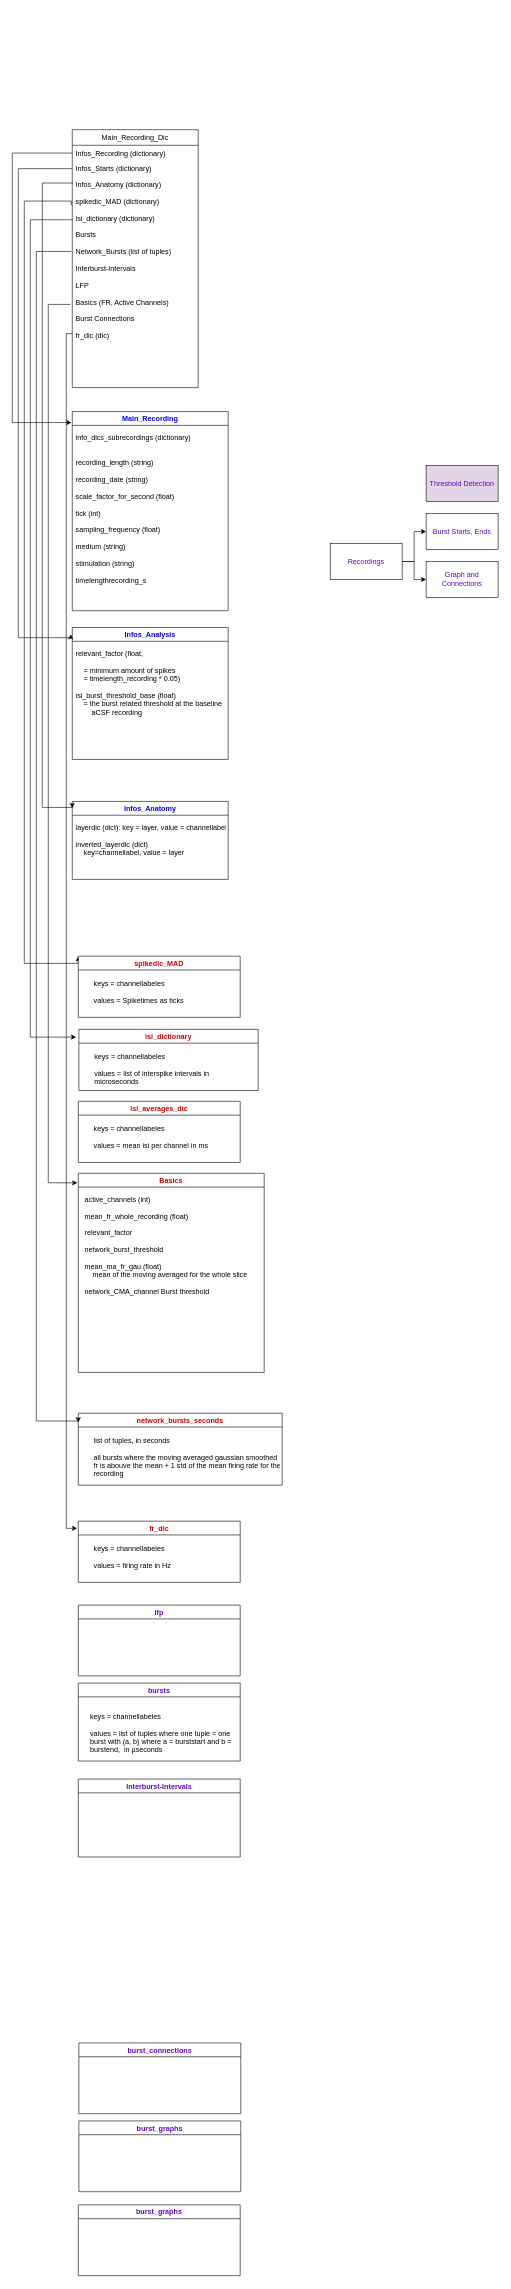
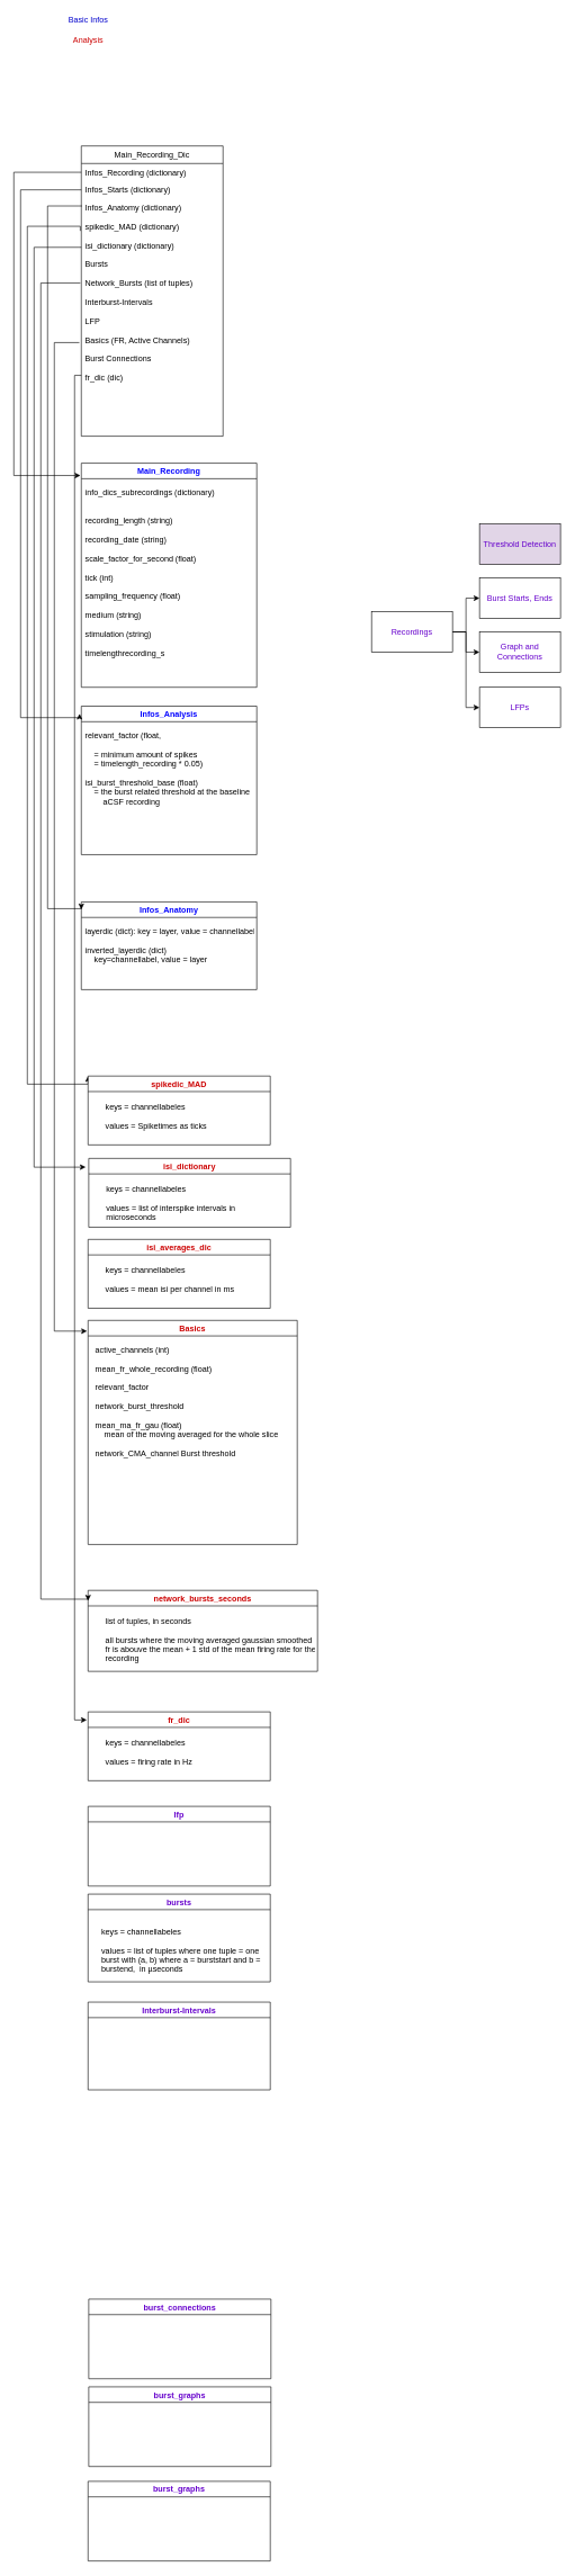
+ <mxCell id="6" value="&lt;div&gt;&lt;font color=&quot;#0000CC&quot;&gt;Basic Infos&lt;/font&gt;&lt;/div&gt;&lt;div&gt;&lt;br&gt;&lt;/div&gt;&lt;div&gt;&lt;font color=&quot;#CC0000&quot;&gt;Analysis&lt;/font&gt;&lt;/div&gt;&lt;div&gt;&lt;br&gt;&lt;/div&gt;&lt;div&gt;&lt;br&gt;&lt;/div&gt;&lt;div&gt;&lt;br&gt;&lt;/div&gt;" style="text;html=1;align=center;verticalAlign=middle;resizable=0;points=[];autosize=1;strokeColor=none;fillColor=none;" parent="1" vertex="1"><mxGeometry x="95" y="20" width="70" height="90" as="geometry" /></mxCell>
+ <mxCell id="46" style="edgeStyle=orthogonalEdgeStyle;rounded=0;orthogonalLoop=1;jettySize=auto;html=1;exitX=1;exitY=0.5;exitDx=0;exitDy=0;entryX=0;entryY=0.5;entryDx=0;entryDy=0;fontColor=#6600CC;" parent="1" source="47" target="51" edge="1"><mxGeometry relative="1" as="geometry" /></mxCell>
+ <mxCell id="51" value="LFPs" style="rounded=0;whiteSpace=wrap;html=1;fontColor=#6600CC;" parent="1" vertex="1"><mxGeometry x="710" y="1017" width="120" height="60" as="geometry" /></mxCell>
